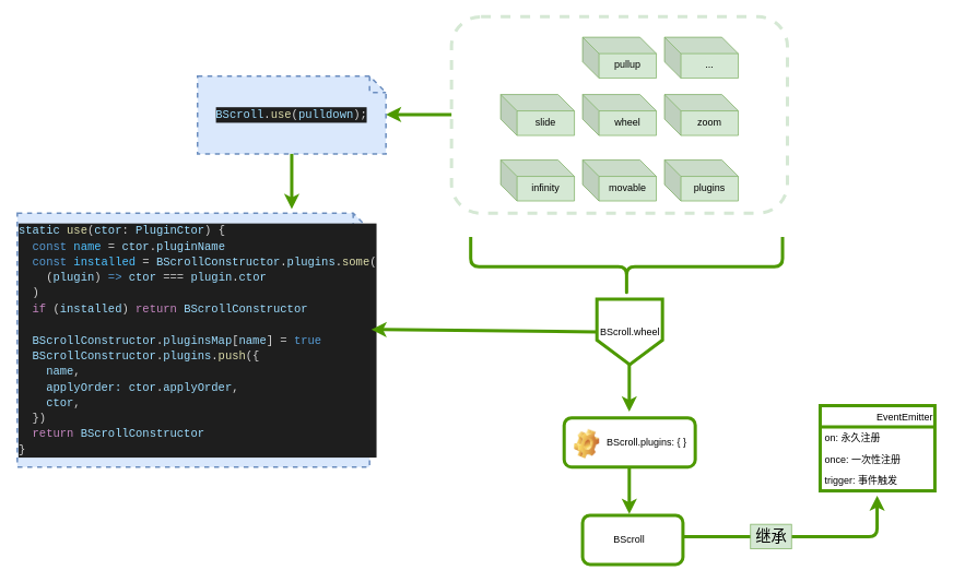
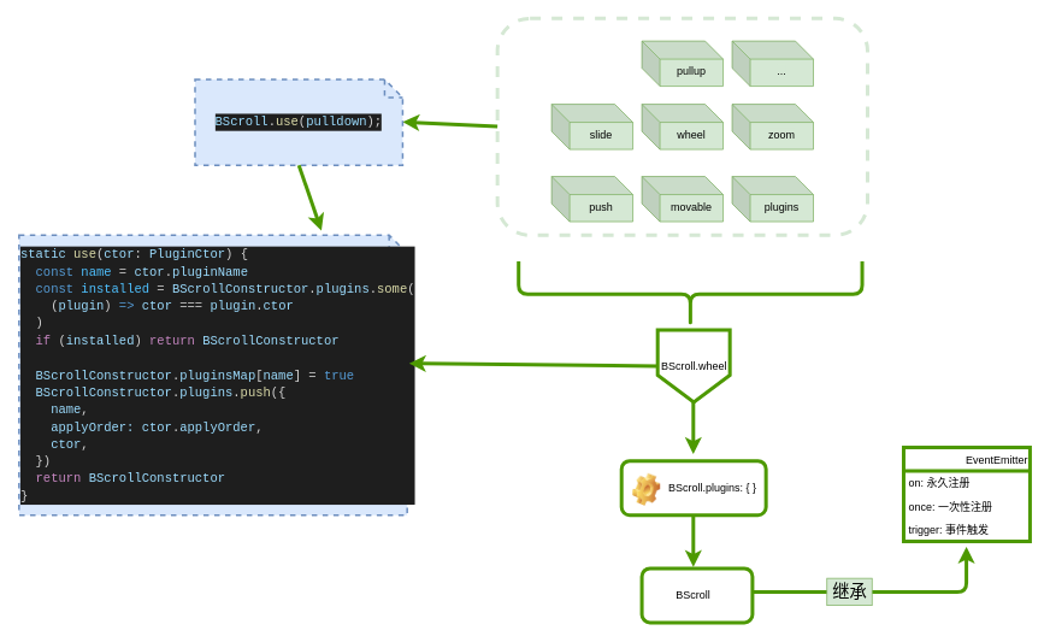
- <mxCell id="13" value="&lt;div style=&quot;color: rgb(212 , 212 , 212) ; background-color: rgb(30 , 30 , 30) ; font-family: &amp;#34;consolas&amp;#34; , &amp;#34;courier new&amp;#34; , monospace ; line-height: 19px&quot;&gt;&lt;div style=&quot;font-family: &amp;#34;consolas&amp;#34; , &amp;#34;courier new&amp;#34; , monospace ; line-height: 19px&quot;&gt;&lt;span style=&quot;color: #9cdcfe&quot;&gt;BScroll&lt;/span&gt;.&lt;span style=&quot;color: #dcdcaa&quot;&gt;use&lt;/span&gt;(&lt;span style=&quot;color: #9cdcfe&quot;&gt;pulldown&lt;/span&gt;);&lt;/div&gt;&lt;/div&gt;" style="shape=note;strokeWidth=2;fontSize=14;size=20;whiteSpace=wrap;html=1;fillColor=#dae8fc;strokeColor=#6c8ebf;dashed=1;" vertex="1" parent="1"><mxGeometry x="240" y="92.5" width="230" height="95" as="geometry" /></mxCell>
+ <mxCell id="13" value="&lt;div style=&quot;color: rgb(212 , 212 , 212) ; background-color: rgb(30 , 30 , 30) ; font-family: &amp;#34;consolas&amp;#34; , &amp;#34;courier new&amp;#34; , monospace ; line-height: 19px&quot;&gt;&lt;div style=&quot;font-family: &amp;#34;consolas&amp;#34; , &amp;#34;courier new&amp;#34; , monospace ; line-height: 19px&quot;&gt;&lt;span style=&quot;color: #9cdcfe&quot;&gt;BScroll&lt;/span&gt;.&lt;span style=&quot;color: #dcdcaa&quot;&gt;use&lt;/span&gt;(&lt;span style=&quot;color: #9cdcfe&quot;&gt;pulldown&lt;/span&gt;);&lt;/div&gt;&lt;/div&gt;" style="shape=note;strokeWidth=2;fontSize=14;size=20;whiteSpace=wrap;html=1;fillColor=#dae8fc;strokeColor=#6c8ebf;dashed=1;" vertex="1" parent="1"><mxGeometry x="215" y="87.5" width="230" height="95" as="geometry" /></mxCell>
- <mxCell id="9" value="infinity" style="shape=cube;whiteSpace=wrap;html=1;boundedLbl=1;backgroundOutline=1;darkOpacity=0.05;darkOpacity2=0.1;verticalAlign=top;labelBackgroundColor=#D5E8D4;fillColor=#d5e8d4;strokeColor=#82b366;" parent="1" vertex="1"><mxGeometry x="610" y="195" width="90" height="50" as="geometry" /></mxCell>
+ <mxCell id="9" value="push" style="shape=cube;whiteSpace=wrap;html=1;boundedLbl=1;backgroundOutline=1;darkOpacity=0.05;darkOpacity2=0.1;verticalAlign=top;labelBackgroundColor=#D5E8D4;fillColor=#d5e8d4;strokeColor=#82b366;" parent="1" vertex="1"><mxGeometry x="610" y="195" width="90" height="50" as="geometry" /></mxCell>
